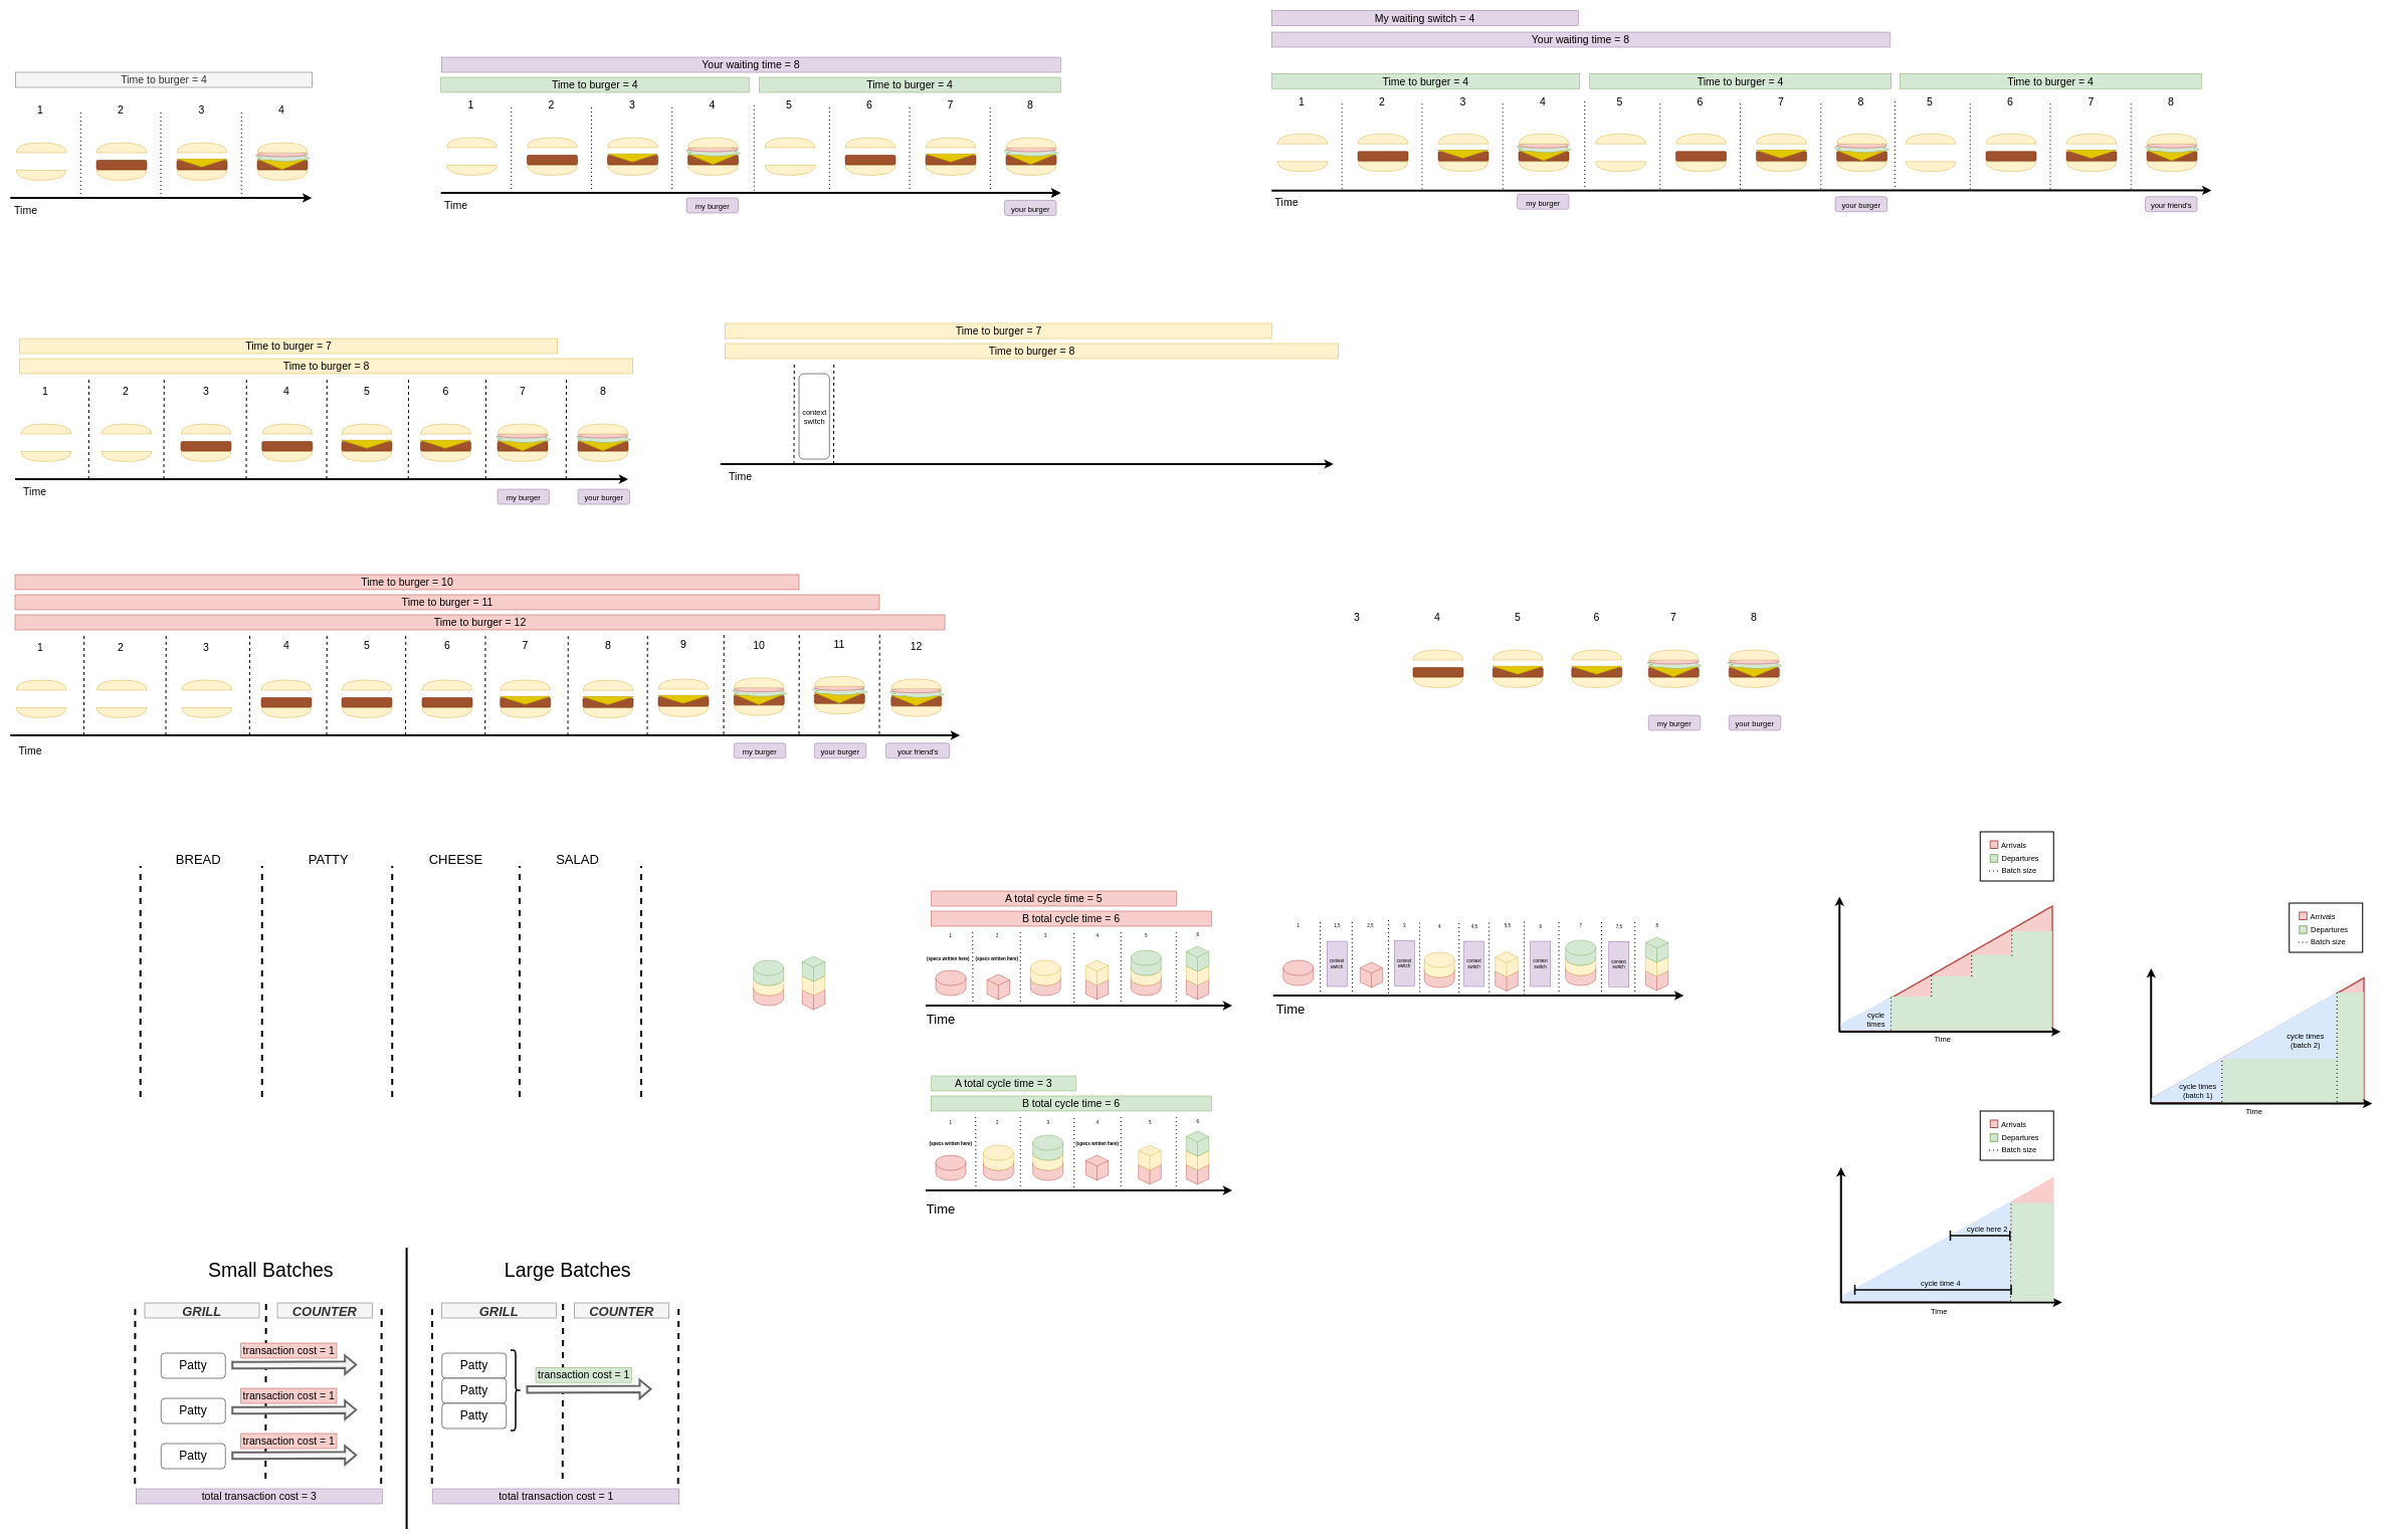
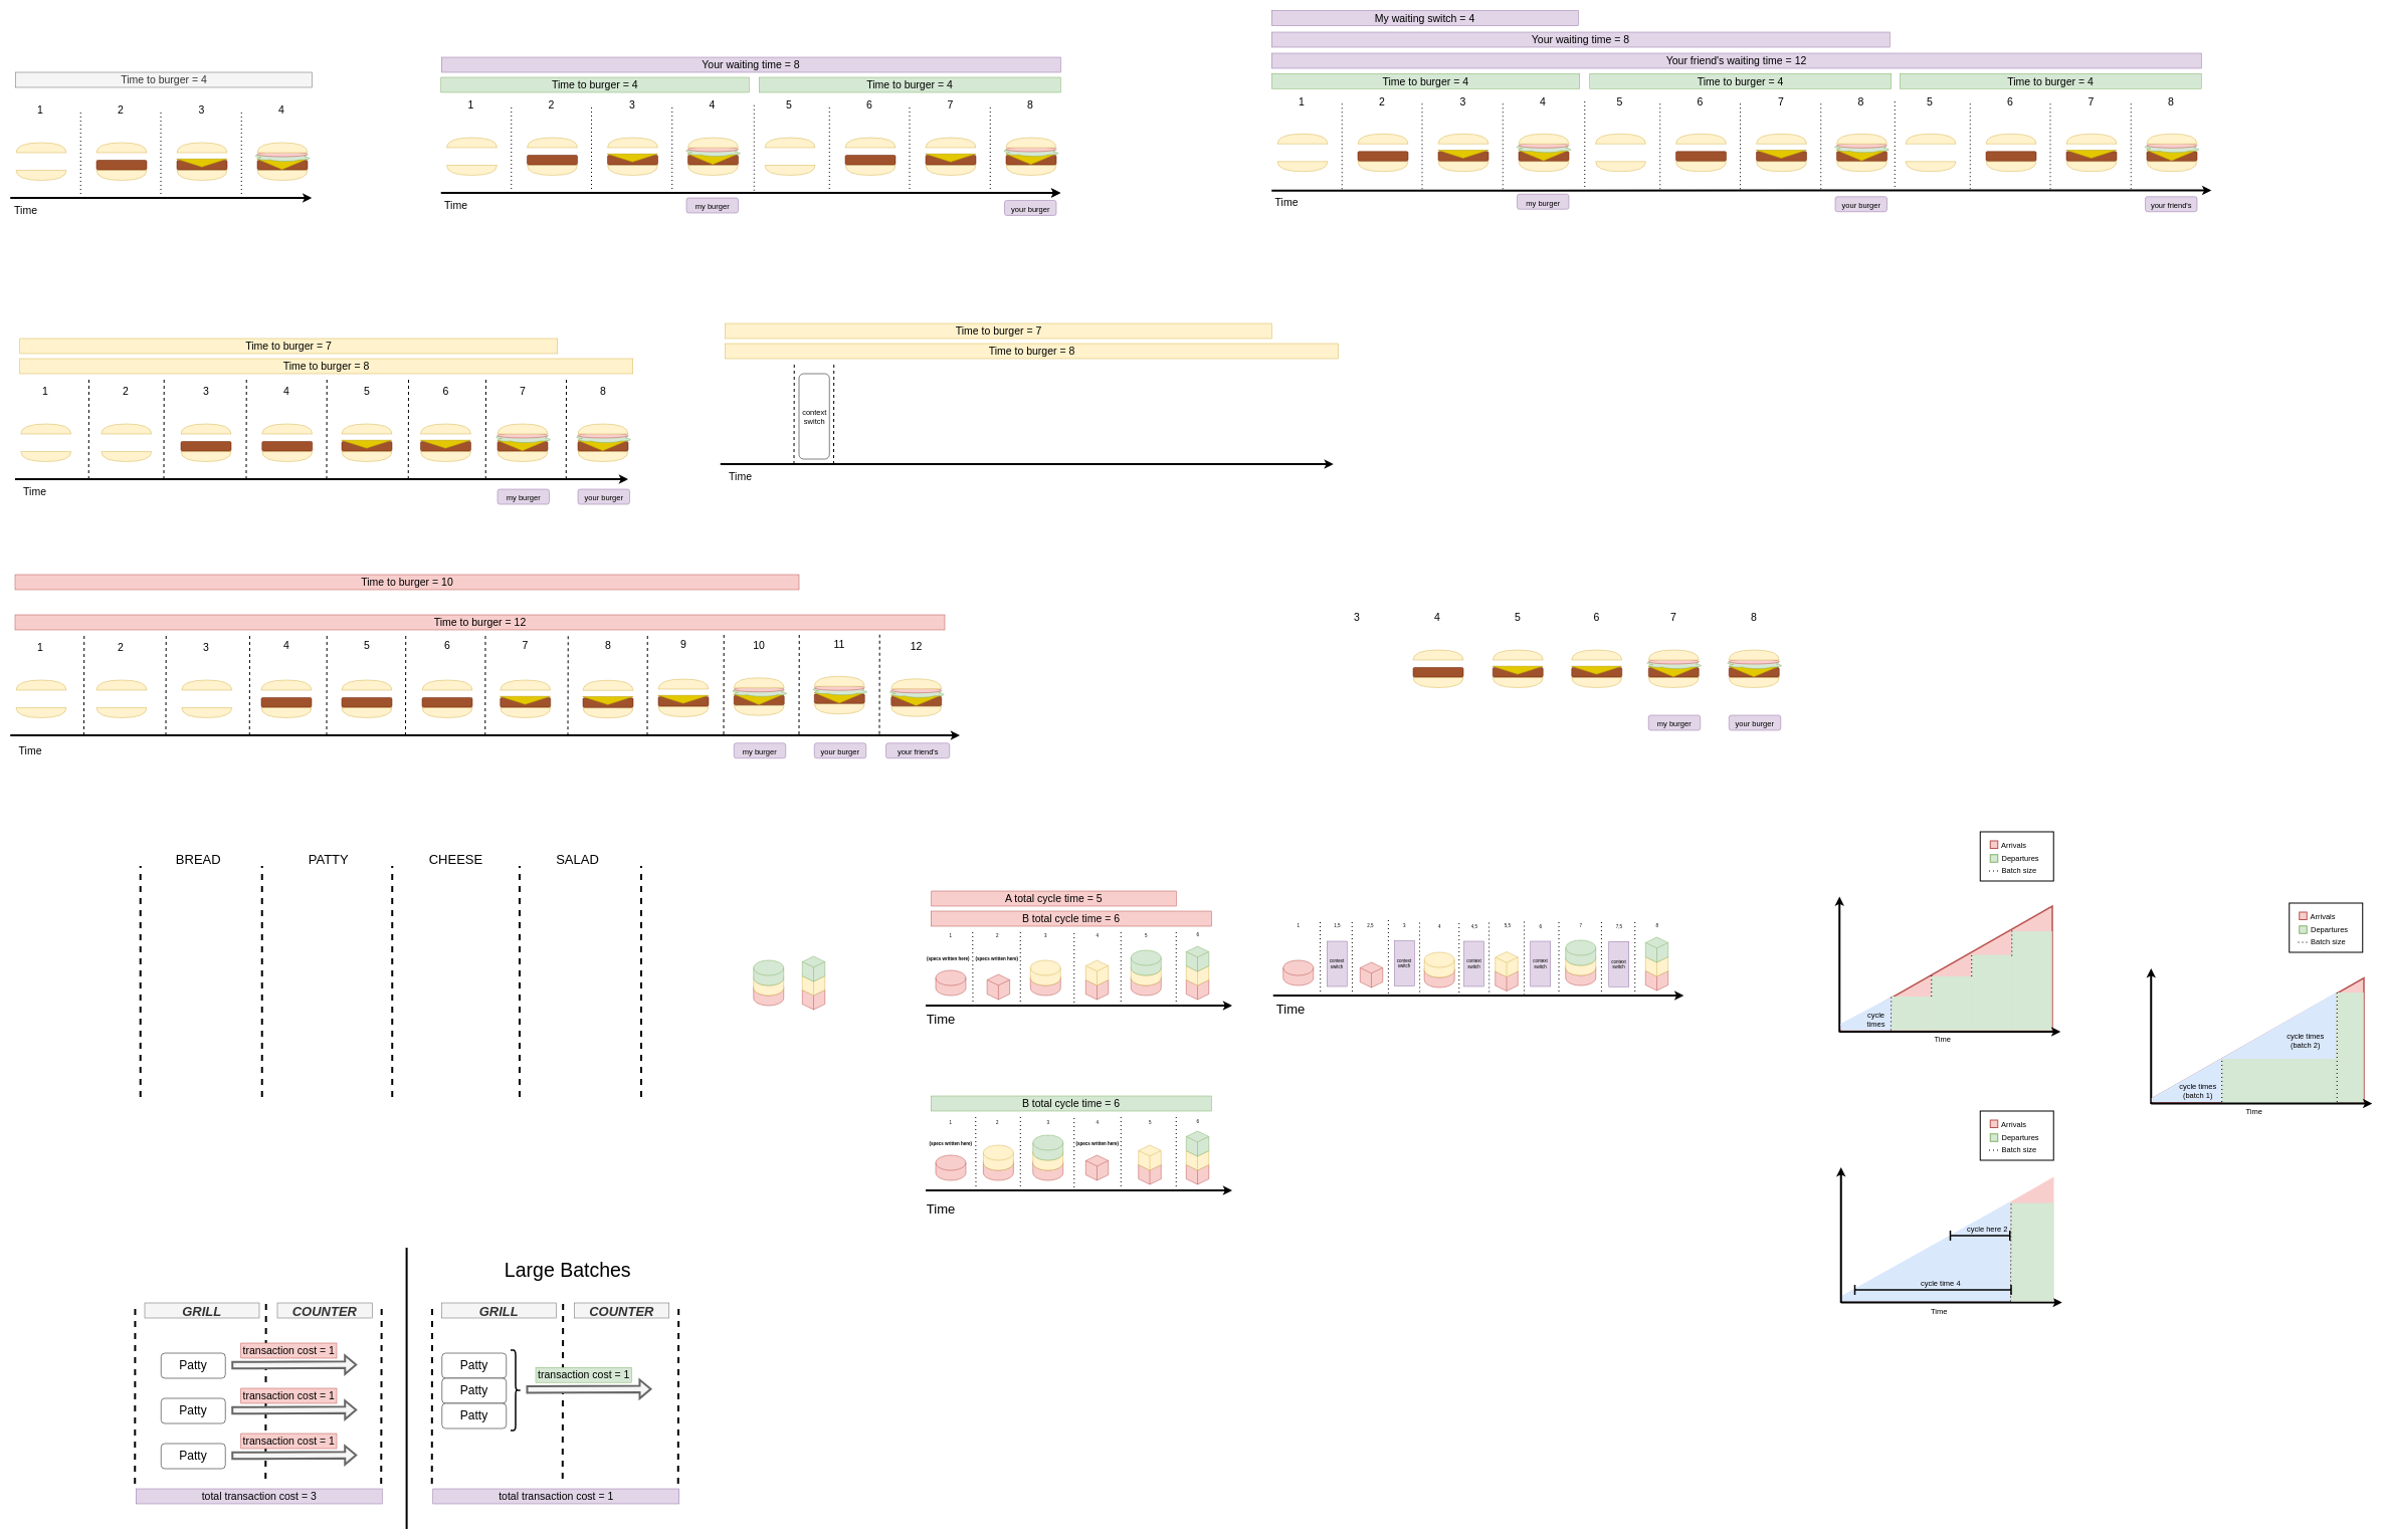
+ <mxCell id="363" value="Your friend's waiting time = 12" style="text;html=1;strokeColor=#9673a6;fillColor=#e1d5e7;align=center;verticalAlign=middle;whiteSpace=wrap;rounded=0;fontSize=21;" vertex="1" parent="1"><mxGeometry x="2530" y="105" width="1850" height="30" as="geometry" /></mxCell>
- <mxCell id="228" value="Time to burger = 11" style="text;html=1;strokeColor=#b85450;fillColor=#f8cecc;align=center;verticalAlign=middle;whiteSpace=wrap;rounded=0;fontSize=21;" vertex="1" parent="1"><mxGeometry x="29.5" y="1183" width="1720" height="30" as="geometry" /></mxCell>
- <mxCell id="413" value="A total cycle time = 3" style="text;html=1;strokeColor=#82b366;fillColor=#d5e8d4;align=center;verticalAlign=middle;whiteSpace=wrap;rounded=0;fontSize=21;" vertex="1" parent="1"><mxGeometry x="1853" y="2141" width="287" height="30" as="geometry" /></mxCell>
- <mxCell id="477" value="&lt;font style=&quot;font-size: 39px;&quot;&gt;Small Batches&lt;/font&gt;" style="text;html=1;strokeColor=none;fillColor=none;align=center;verticalAlign=middle;whiteSpace=wrap;rounded=0;fontSize=16;" vertex="1" parent="1"><mxGeometry x="409" y="2513" width="259" height="30" as="geometry" /></mxCell>
